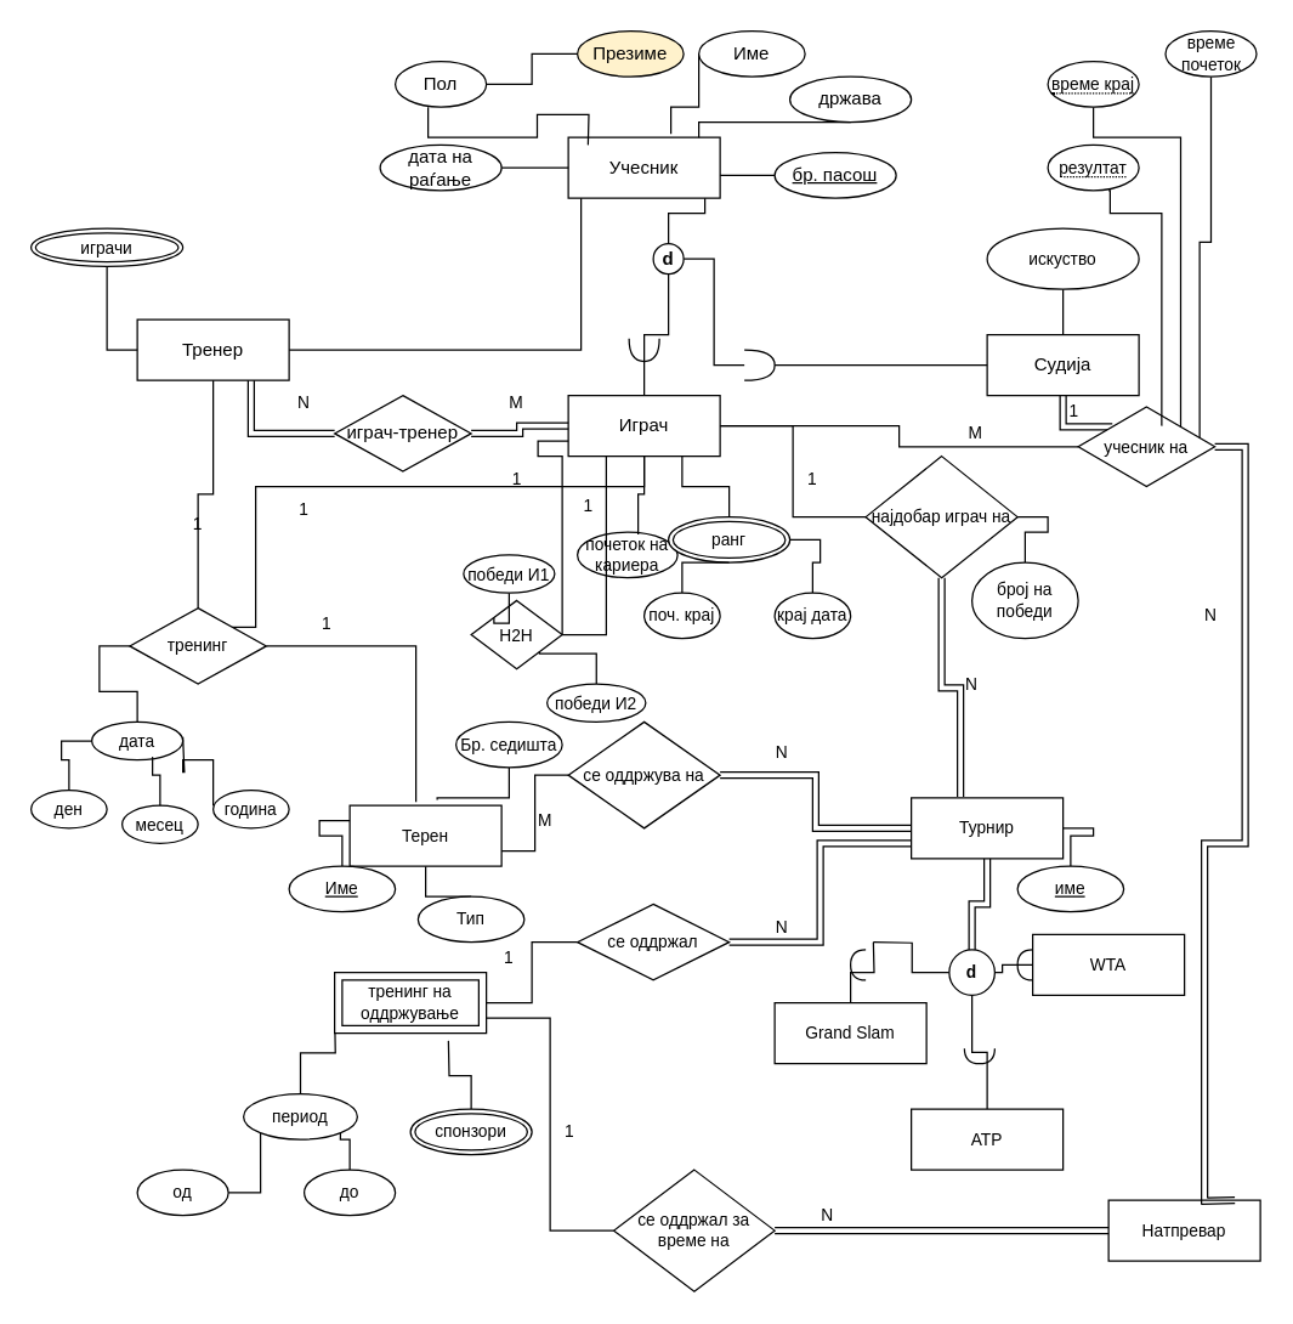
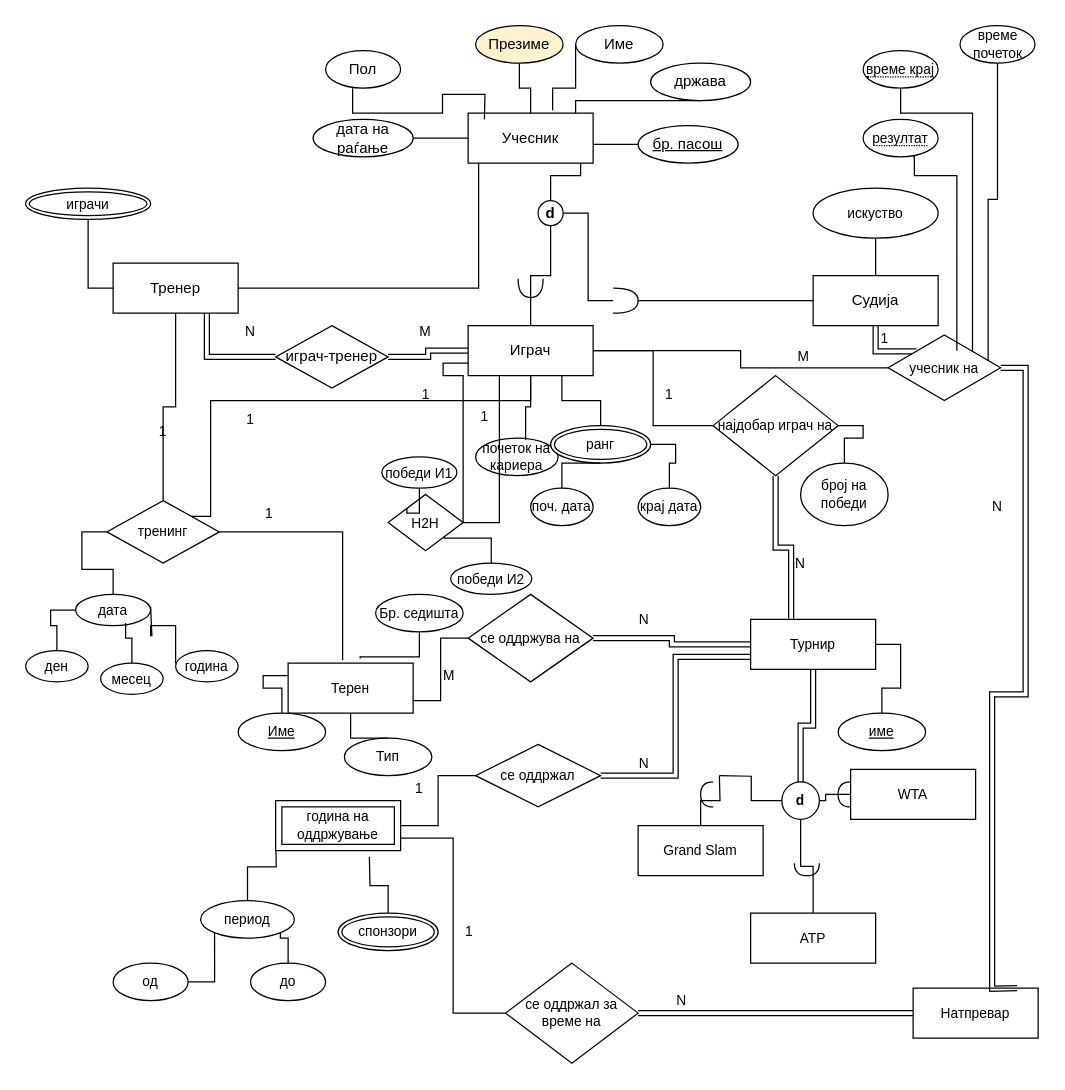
- <mxCell id="5" value="" style="edgeStyle=orthogonalEdgeStyle;rounded=0;orthogonalLoop=1;jettySize=auto;html=1;endArrow=none;endFill=0;" edge="1" parent="1" source="6" target="8"><mxGeometry relative="1" as="geometry" /></mxCell>
+ <mxCell id="5" value="" style="edgeStyle=orthogonalEdgeStyle;rounded=0;orthogonalLoop=1;jettySize=auto;html=1;endArrow=none;endFill=0;" edge="1" parent="1" source="6" target="2"><mxGeometry relative="1" as="geometry" /></mxCell>
- <mxCell id="41" value="поч. крај" style="ellipse;whiteSpace=wrap;html=1;align=center;fontFamily=Helvetica;fontSize=11;fontColor=default;" vertex="1" parent="1"><mxGeometry x="424" y="390" width="50" height="30" as="geometry" /></mxCell>
+ <mxCell id="41" value="поч. дата" style="ellipse;whiteSpace=wrap;html=1;align=center;fontFamily=Helvetica;fontSize=11;fontColor=default;" vertex="1" parent="1"><mxGeometry x="424" y="390" width="50" height="30" as="geometry" /></mxCell>
- <mxCell id="46" value="Турнир" style="whiteSpace=wrap;html=1;align=center;fontFamily=Helvetica;fontSize=11;fontColor=default;" vertex="1" parent="1"><mxGeometry x="600" y="525" width="100" height="40" as="geometry" /></mxCell>
+ <mxCell id="46" value="Турнир" style="whiteSpace=wrap;html=1;align=center;fontFamily=Helvetica;fontSize=11;fontColor=default;" vertex="1" parent="1"><mxGeometry x="600" y="495" width="100" height="40" as="geometry" /></mxCell>
- <mxCell id="88" value="тренинг на оддржување" style="shape=ext;margin=3;double=1;whiteSpace=wrap;html=1;align=center;fontFamily=Helvetica;fontSize=11;fontColor=default;" vertex="1" parent="1"><mxGeometry x="220" y="640" width="100" height="40" as="geometry" /></mxCell>
+ <mxCell id="88" value="година на оддржување" style="shape=ext;margin=3;double=1;whiteSpace=wrap;html=1;align=center;fontFamily=Helvetica;fontSize=11;fontColor=default;" vertex="1" parent="1"><mxGeometry x="220" y="640" width="100" height="40" as="geometry" /></mxCell>
